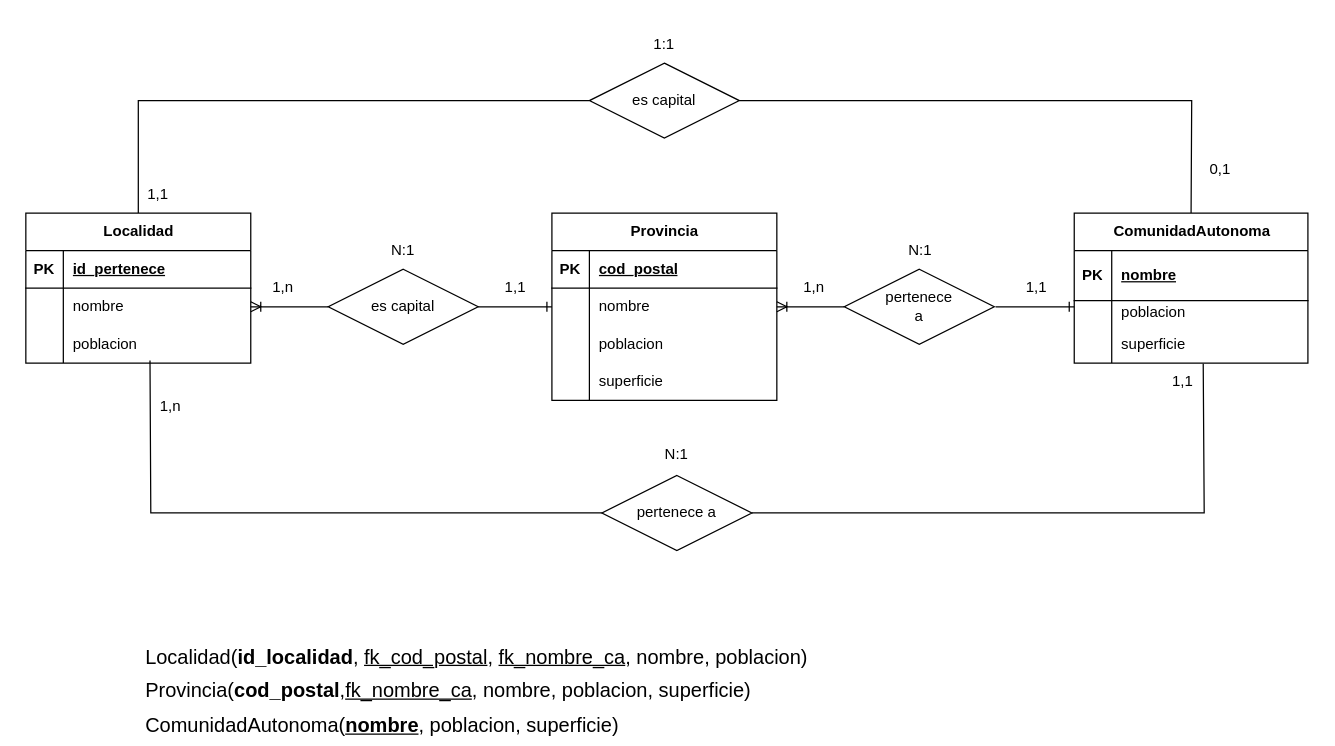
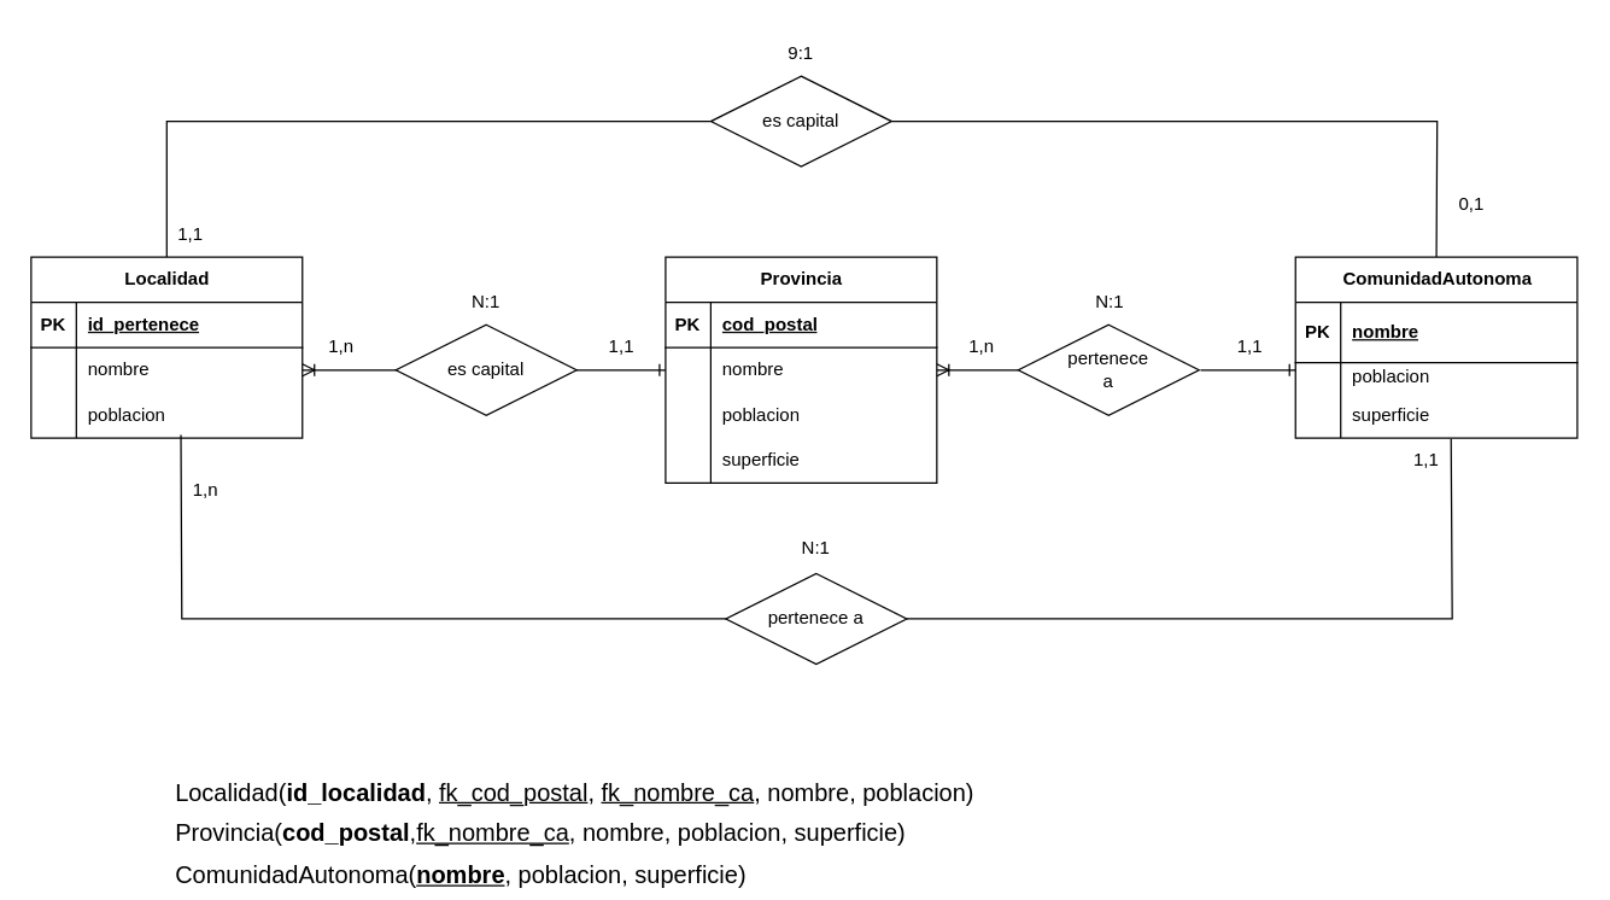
- <mxCell id="51" value="1:1" style="text;html=1;strokeColor=none;fillColor=none;align=center;verticalAlign=middle;whiteSpace=wrap;rounded=0;" parent="1" vertex="1"><mxGeometry x="501" y="20" width="60" height="30" as="geometry" /></mxCell>
+ <mxCell id="51" value="9:1" style="text;html=1;strokeColor=none;fillColor=none;align=center;verticalAlign=middle;whiteSpace=wrap;rounded=0;" parent="1" vertex="1"><mxGeometry x="501" y="20" width="60" height="30" as="geometry" /></mxCell>
